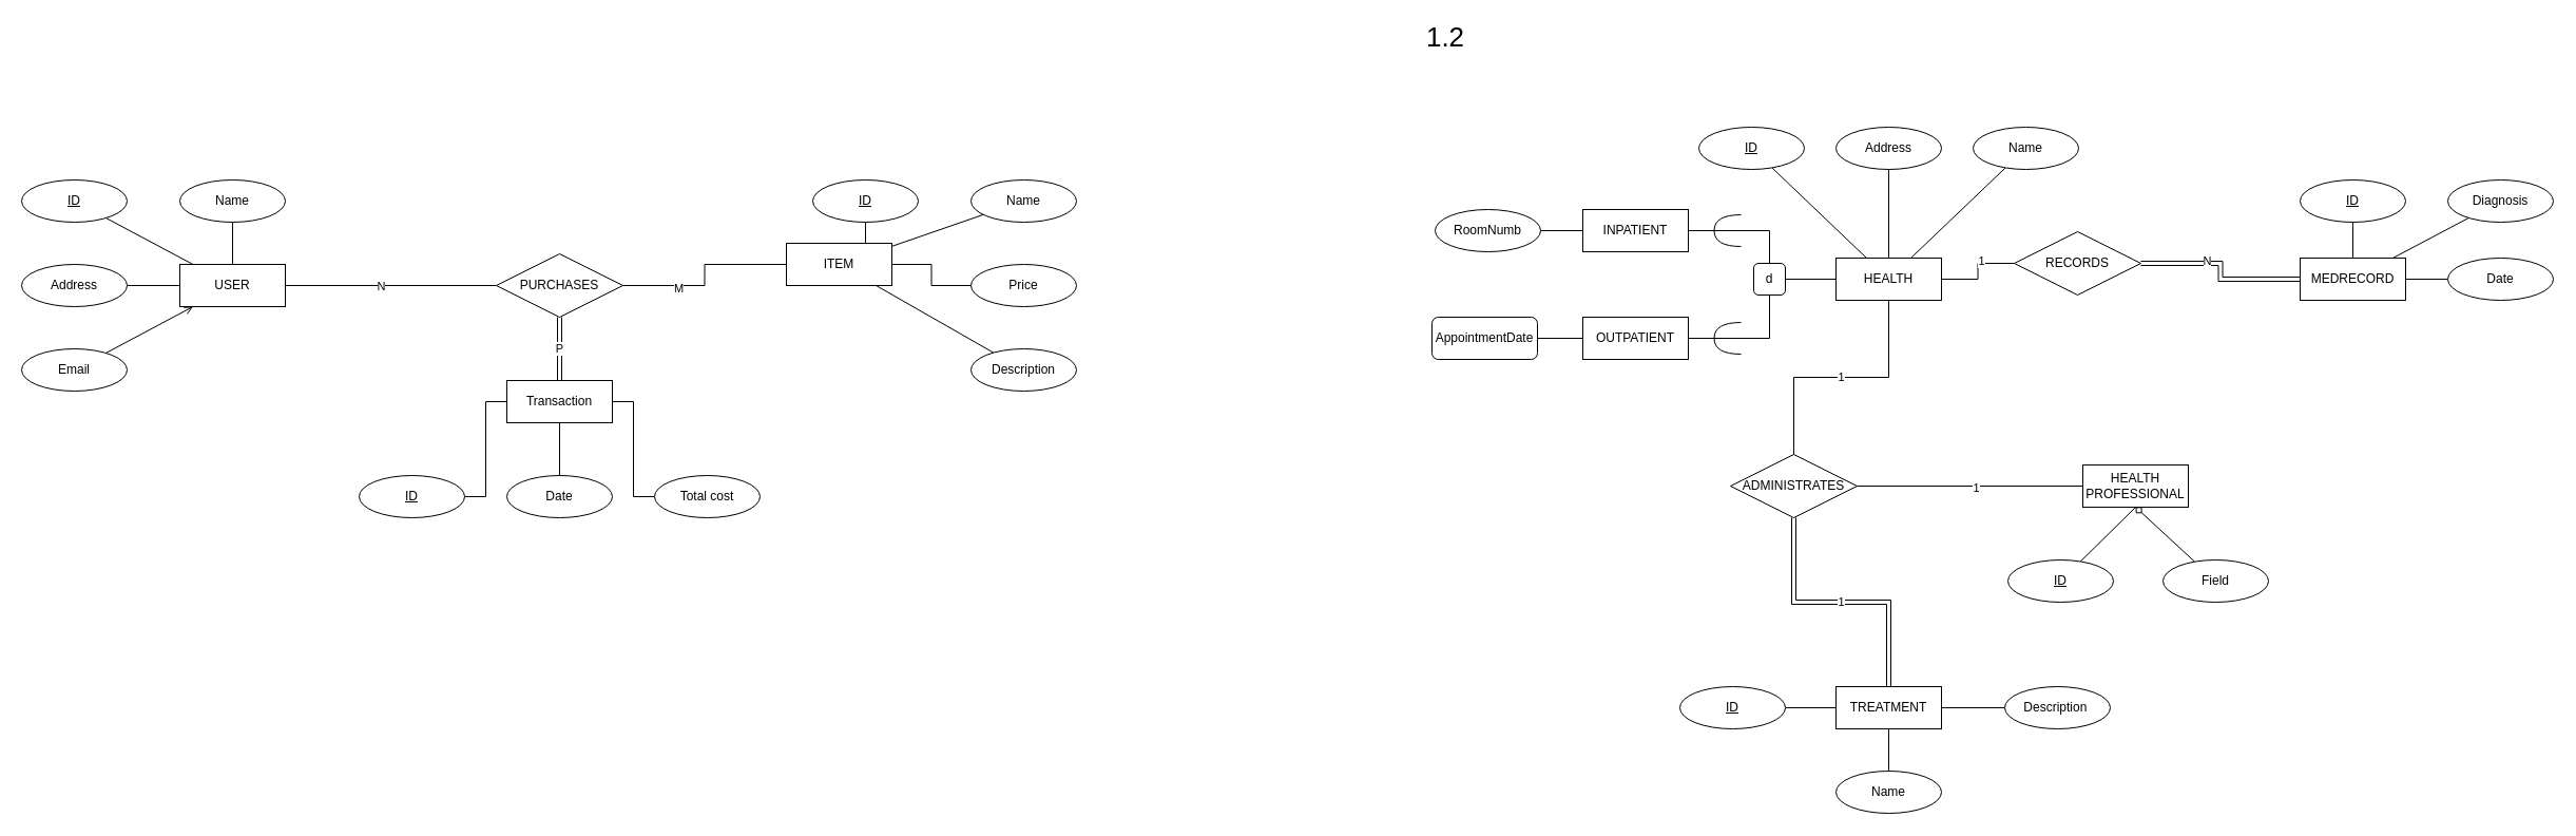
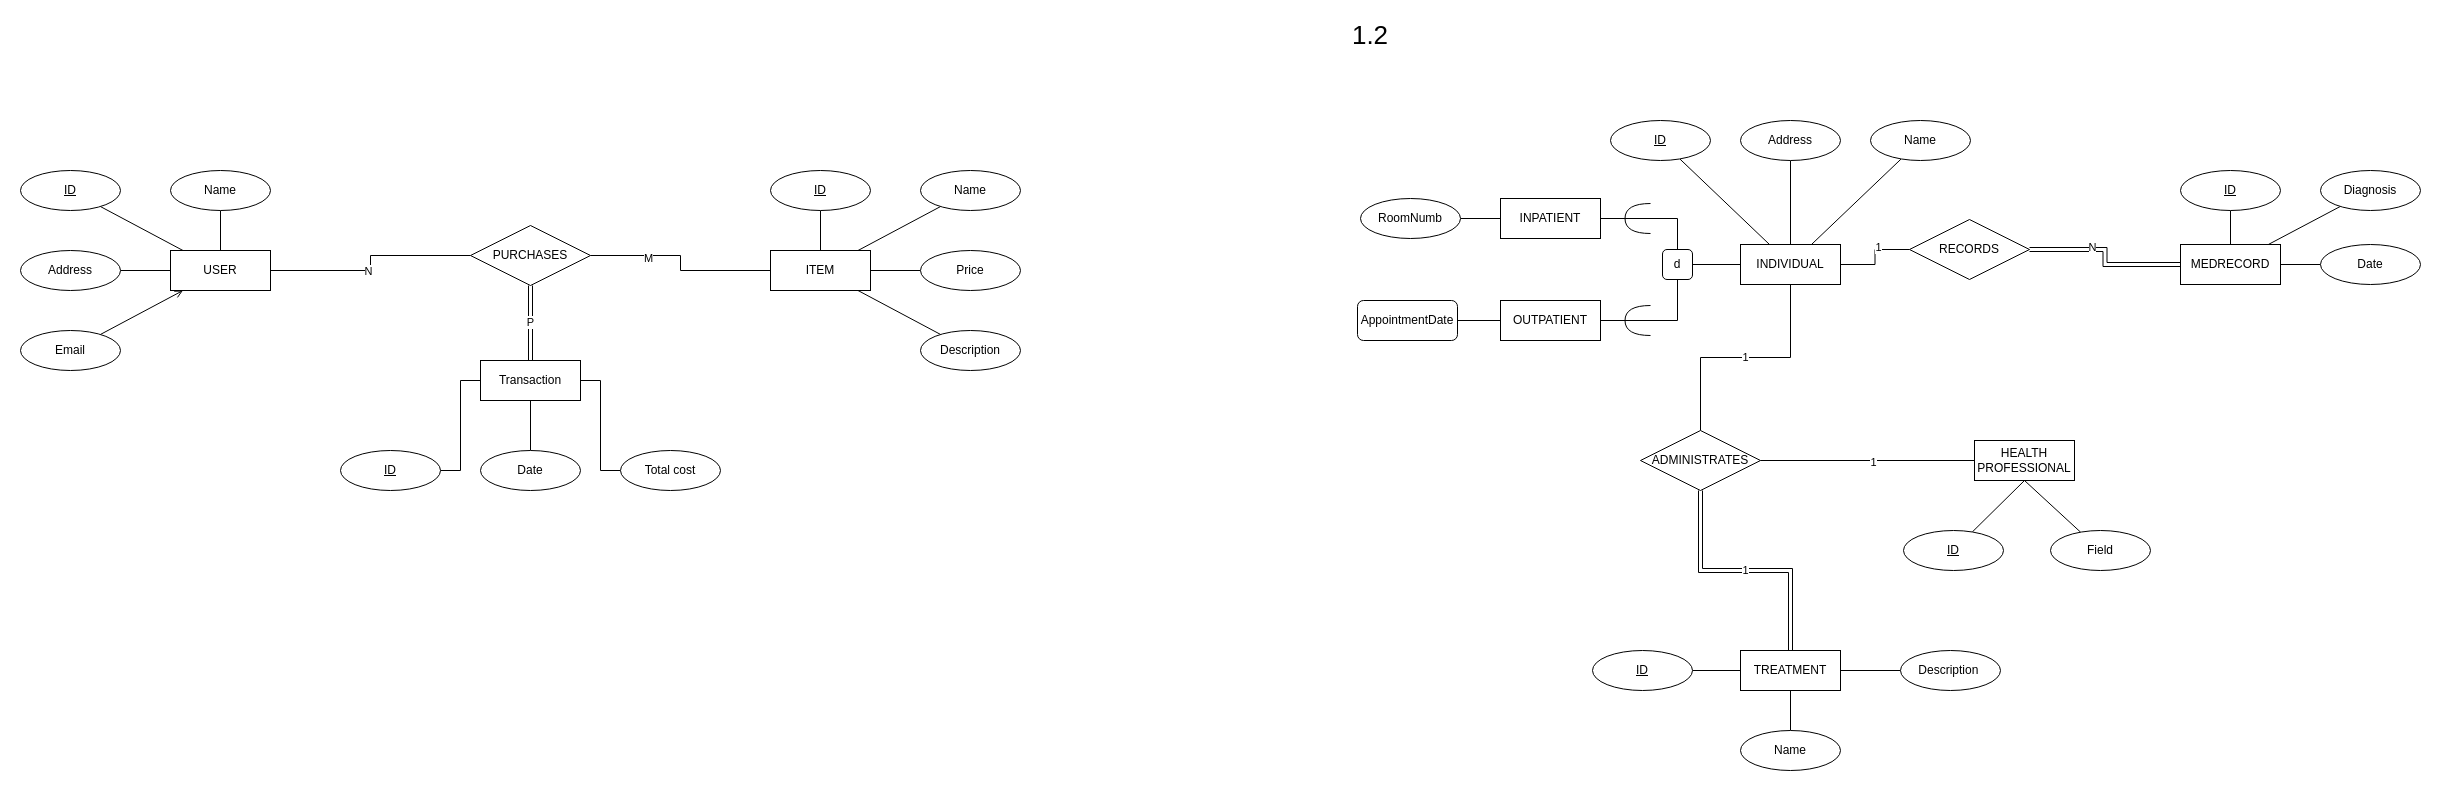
- <mxCell id="13" value="ITEM" style="whiteSpace=wrap;html=1;align=center;" vertex="1" parent="1"><mxGeometry x="745" y="230" width="100" height="40" as="geometry" /></mxCell>
+ <mxCell id="13" value="ITEM" style="whiteSpace=wrap;html=1;align=center;" vertex="1" parent="1"><mxGeometry x="770" y="250" width="100" height="40" as="geometry" /></mxCell>
- <mxCell id="36" value="HEALTH" style="whiteSpace=wrap;html=1;align=center;" vertex="1" parent="1"><mxGeometry x="1740" y="244" width="100" height="40" as="geometry" /></mxCell>
+ <mxCell id="36" value="INDIVIDUAL" style="whiteSpace=wrap;html=1;align=center;" vertex="1" parent="1"><mxGeometry x="1740" y="244" width="100" height="40" as="geometry" /></mxCell>
- <mxCell id="24" value="PURCHASES" style="shape=rhombus;perimeter=rhombusPerimeter;whiteSpace=wrap;html=1;align=center;" vertex="1" parent="1"><mxGeometry x="470" y="240" width="120" height="60" as="geometry" /></mxCell>
+ <mxCell id="24" value="PURCHASES" style="shape=rhombus;perimeter=rhombusPerimeter;whiteSpace=wrap;html=1;align=center;" vertex="1" parent="1"><mxGeometry x="470" y="225" width="120" height="60" as="geometry" /></mxCell>
- <mxCell id="66" style="rounded=0;orthogonalLoop=1;jettySize=auto;html=1;entryX=0.5;entryY=1;entryDx=0;entryDy=0;endArrow=diamond;endFill=0;" edge="1" parent="1" source="67" target="63"><mxGeometry relative="1" as="geometry" /></mxCell>
+ <mxCell id="66" style="rounded=0;orthogonalLoop=1;jettySize=auto;html=1;entryX=0.5;entryY=1;entryDx=0;entryDy=0;endArrow=none;endFill=0;" edge="1" parent="1" source="67" target="63"><mxGeometry relative="1" as="geometry" /></mxCell>
